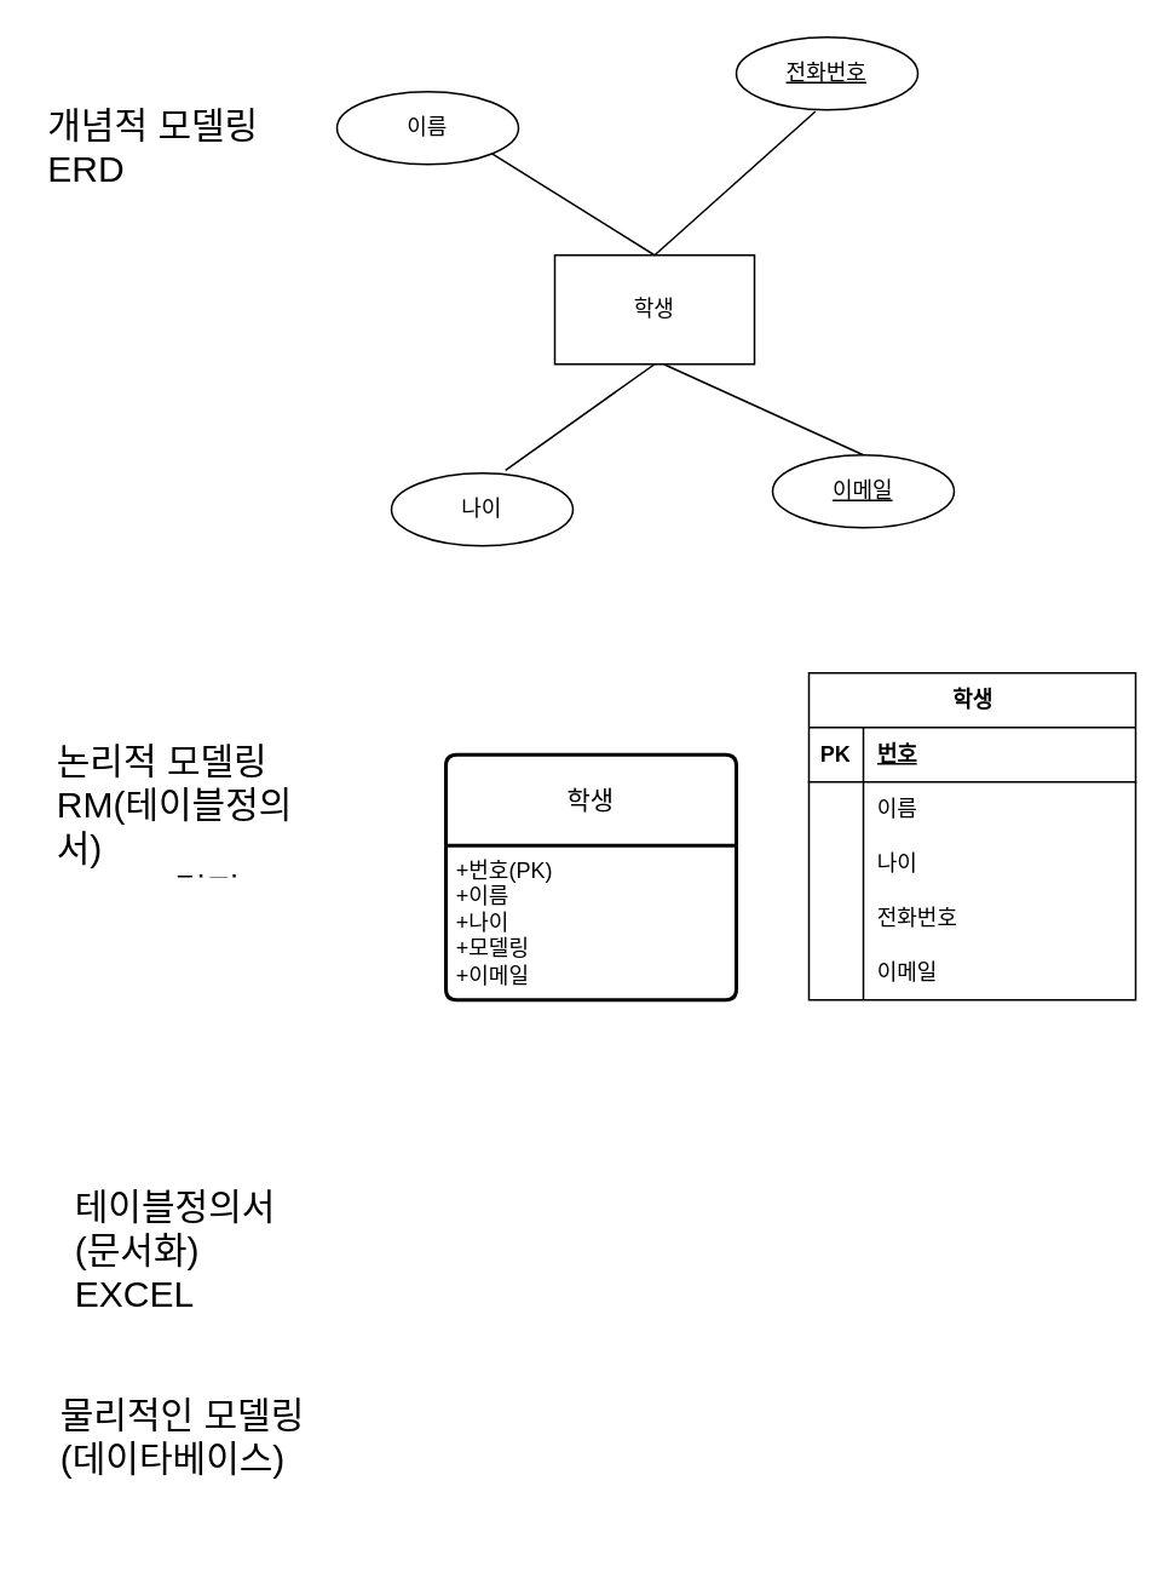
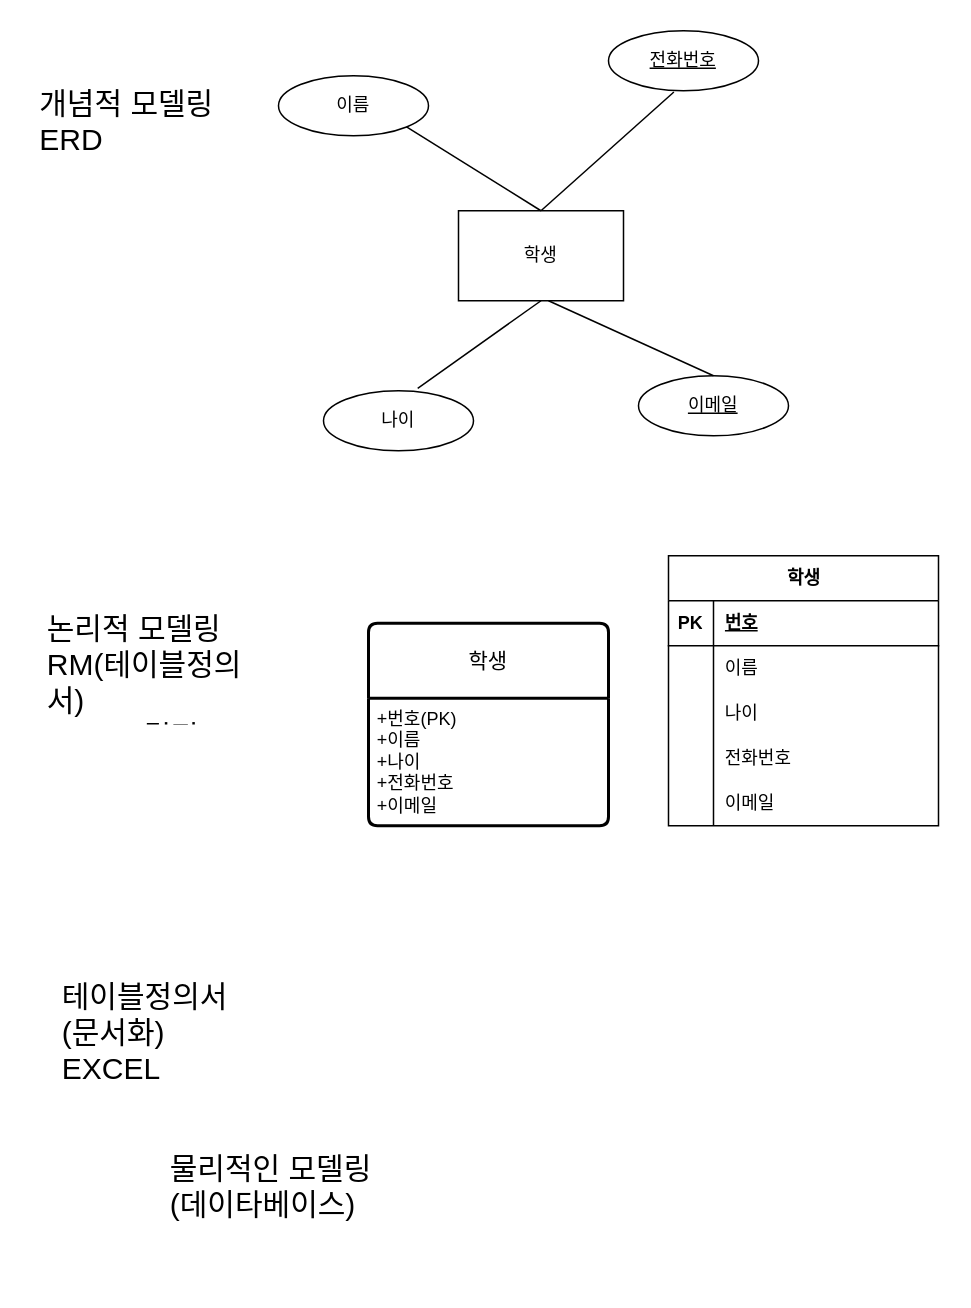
- <mxCell id="12" value="+번호(PK)&lt;br&gt;+이름&lt;br&gt;+나이&lt;br&gt;+모델링&lt;br&gt;+이메일" style="align=left;strokeColor=none;fillColor=none;spacingLeft=4;fontSize=12;verticalAlign=top;resizable=0;rotatable=0;part=1;html=1;" vertex="1" parent="11"><mxGeometry y="50" width="160" height="85" as="geometry" /></mxCell>
+ <mxCell id="12" value="+번호(PK)&lt;br&gt;+이름&lt;br&gt;+나이&lt;br&gt;+전화번호&lt;br&gt;+이메일" style="align=left;strokeColor=none;fillColor=none;spacingLeft=4;fontSize=12;verticalAlign=top;resizable=0;rotatable=0;part=1;html=1;" vertex="1" parent="11"><mxGeometry y="50" width="160" height="85" as="geometry" /></mxCell>
- <mxCell id="32" value="&lt;font style=&quot;font-size: 20px;&quot;&gt;물리적인 모델링&lt;br&gt;(데이타베이스)&lt;/font&gt;" style="text;strokeColor=none;fillColor=none;spacingLeft=4;spacingRight=4;overflow=hidden;rotatable=0;points=[[0,0.5],[1,0.5]];portConstraint=eastwest;fontSize=12;whiteSpace=wrap;html=1;" vertex="1" parent="1"><mxGeometry x="27" y="760" width="180" height="90" as="geometry" /></mxCell>
+ <mxCell id="32" value="&lt;font style=&quot;font-size: 20px;&quot;&gt;물리적인 모델링&lt;br&gt;(데이타베이스)&lt;/font&gt;" style="text;strokeColor=none;fillColor=none;spacingLeft=4;spacingRight=4;overflow=hidden;rotatable=0;points=[[0,0.5],[1,0.5]];portConstraint=eastwest;fontSize=12;whiteSpace=wrap;html=1;" vertex="1" parent="1"><mxGeometry x="107" y="760" width="180" height="90" as="geometry" /></mxCell>
